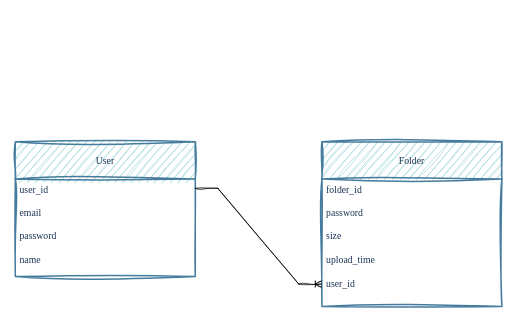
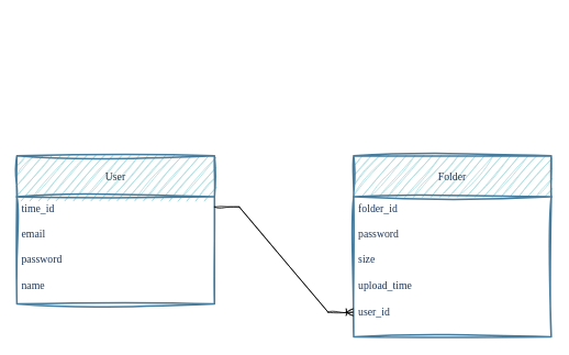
- <mxCell id="3" value="user_id&lt;div style=&quot;font-size: 13px;&quot;&gt;&lt;br style=&quot;font-size: 13px;&quot;&gt;email&lt;/div&gt;&lt;div style=&quot;font-size: 13px;&quot;&gt;&lt;br style=&quot;font-size: 13px;&quot;&gt;password&lt;/div&gt;&lt;div style=&quot;font-size: 13px;&quot;&gt;&lt;br style=&quot;font-size: 13px;&quot;&gt;&lt;/div&gt;&lt;div style=&quot;font-size: 13px;&quot;&gt;name&lt;/div&gt;" style="align=left;strokeColor=none;fillColor=none;spacingLeft=4;fontSize=13;verticalAlign=top;resizable=0;rotatable=0;part=1;html=1;fontColor=#1D3557;labelBackgroundColor=none;rounded=0;sketch=1;curveFitting=1;jiggle=2;fontFamily=Space mono;fontSource=https%3A%2F%2Ffonts.googleapis.com%2Fcss%3Ffamily%3DSpace%2Bmono;" vertex="1" parent="2"><mxGeometry y="50" width="240" height="130" as="geometry" /></mxCell>
+ <mxCell id="3" value="time_id&lt;div style=&quot;font-size: 13px;&quot;&gt;&lt;br style=&quot;font-size: 13px;&quot;&gt;email&lt;/div&gt;&lt;div style=&quot;font-size: 13px;&quot;&gt;&lt;br style=&quot;font-size: 13px;&quot;&gt;password&lt;/div&gt;&lt;div style=&quot;font-size: 13px;&quot;&gt;&lt;br style=&quot;font-size: 13px;&quot;&gt;&lt;/div&gt;&lt;div style=&quot;font-size: 13px;&quot;&gt;name&lt;/div&gt;" style="align=left;strokeColor=none;fillColor=none;spacingLeft=4;fontSize=13;verticalAlign=top;resizable=0;rotatable=0;part=1;html=1;fontColor=#1D3557;labelBackgroundColor=none;rounded=0;sketch=1;curveFitting=1;jiggle=2;fontFamily=Space mono;fontSource=https%3A%2F%2Ffonts.googleapis.com%2Fcss%3Ffamily%3DSpace%2Bmono;" vertex="1" parent="2"><mxGeometry y="50" width="240" height="130" as="geometry" /></mxCell>
